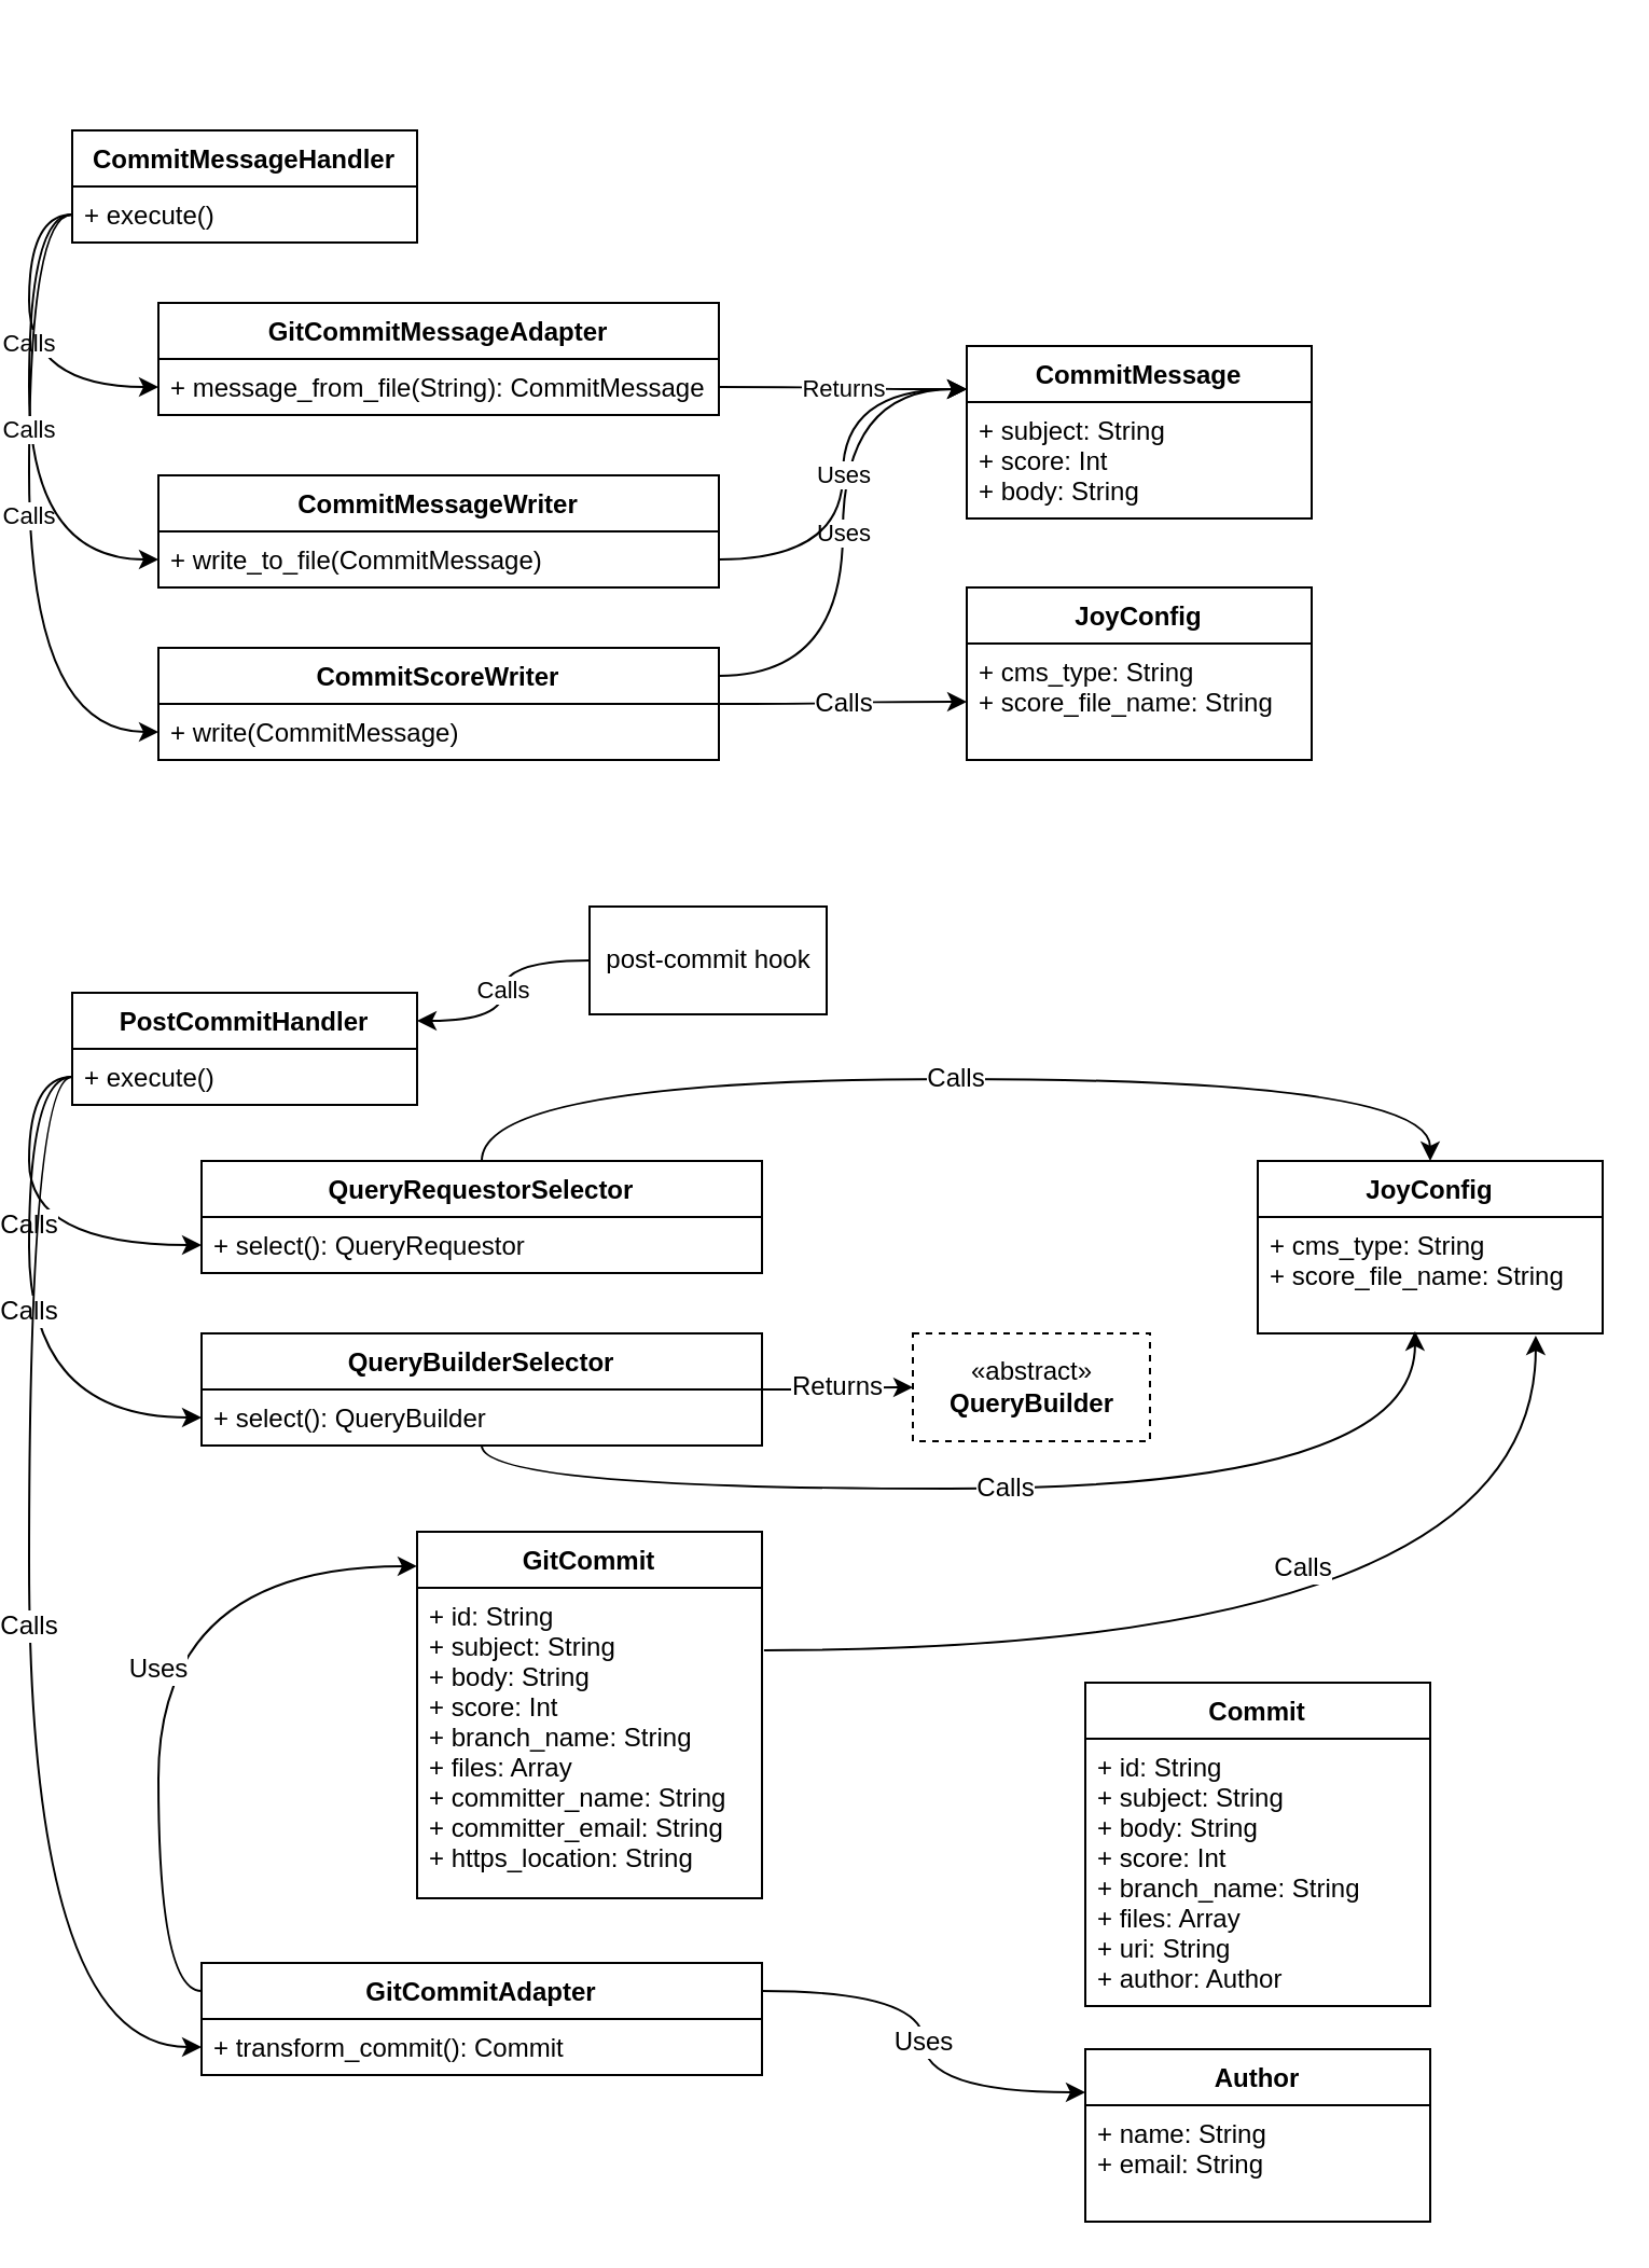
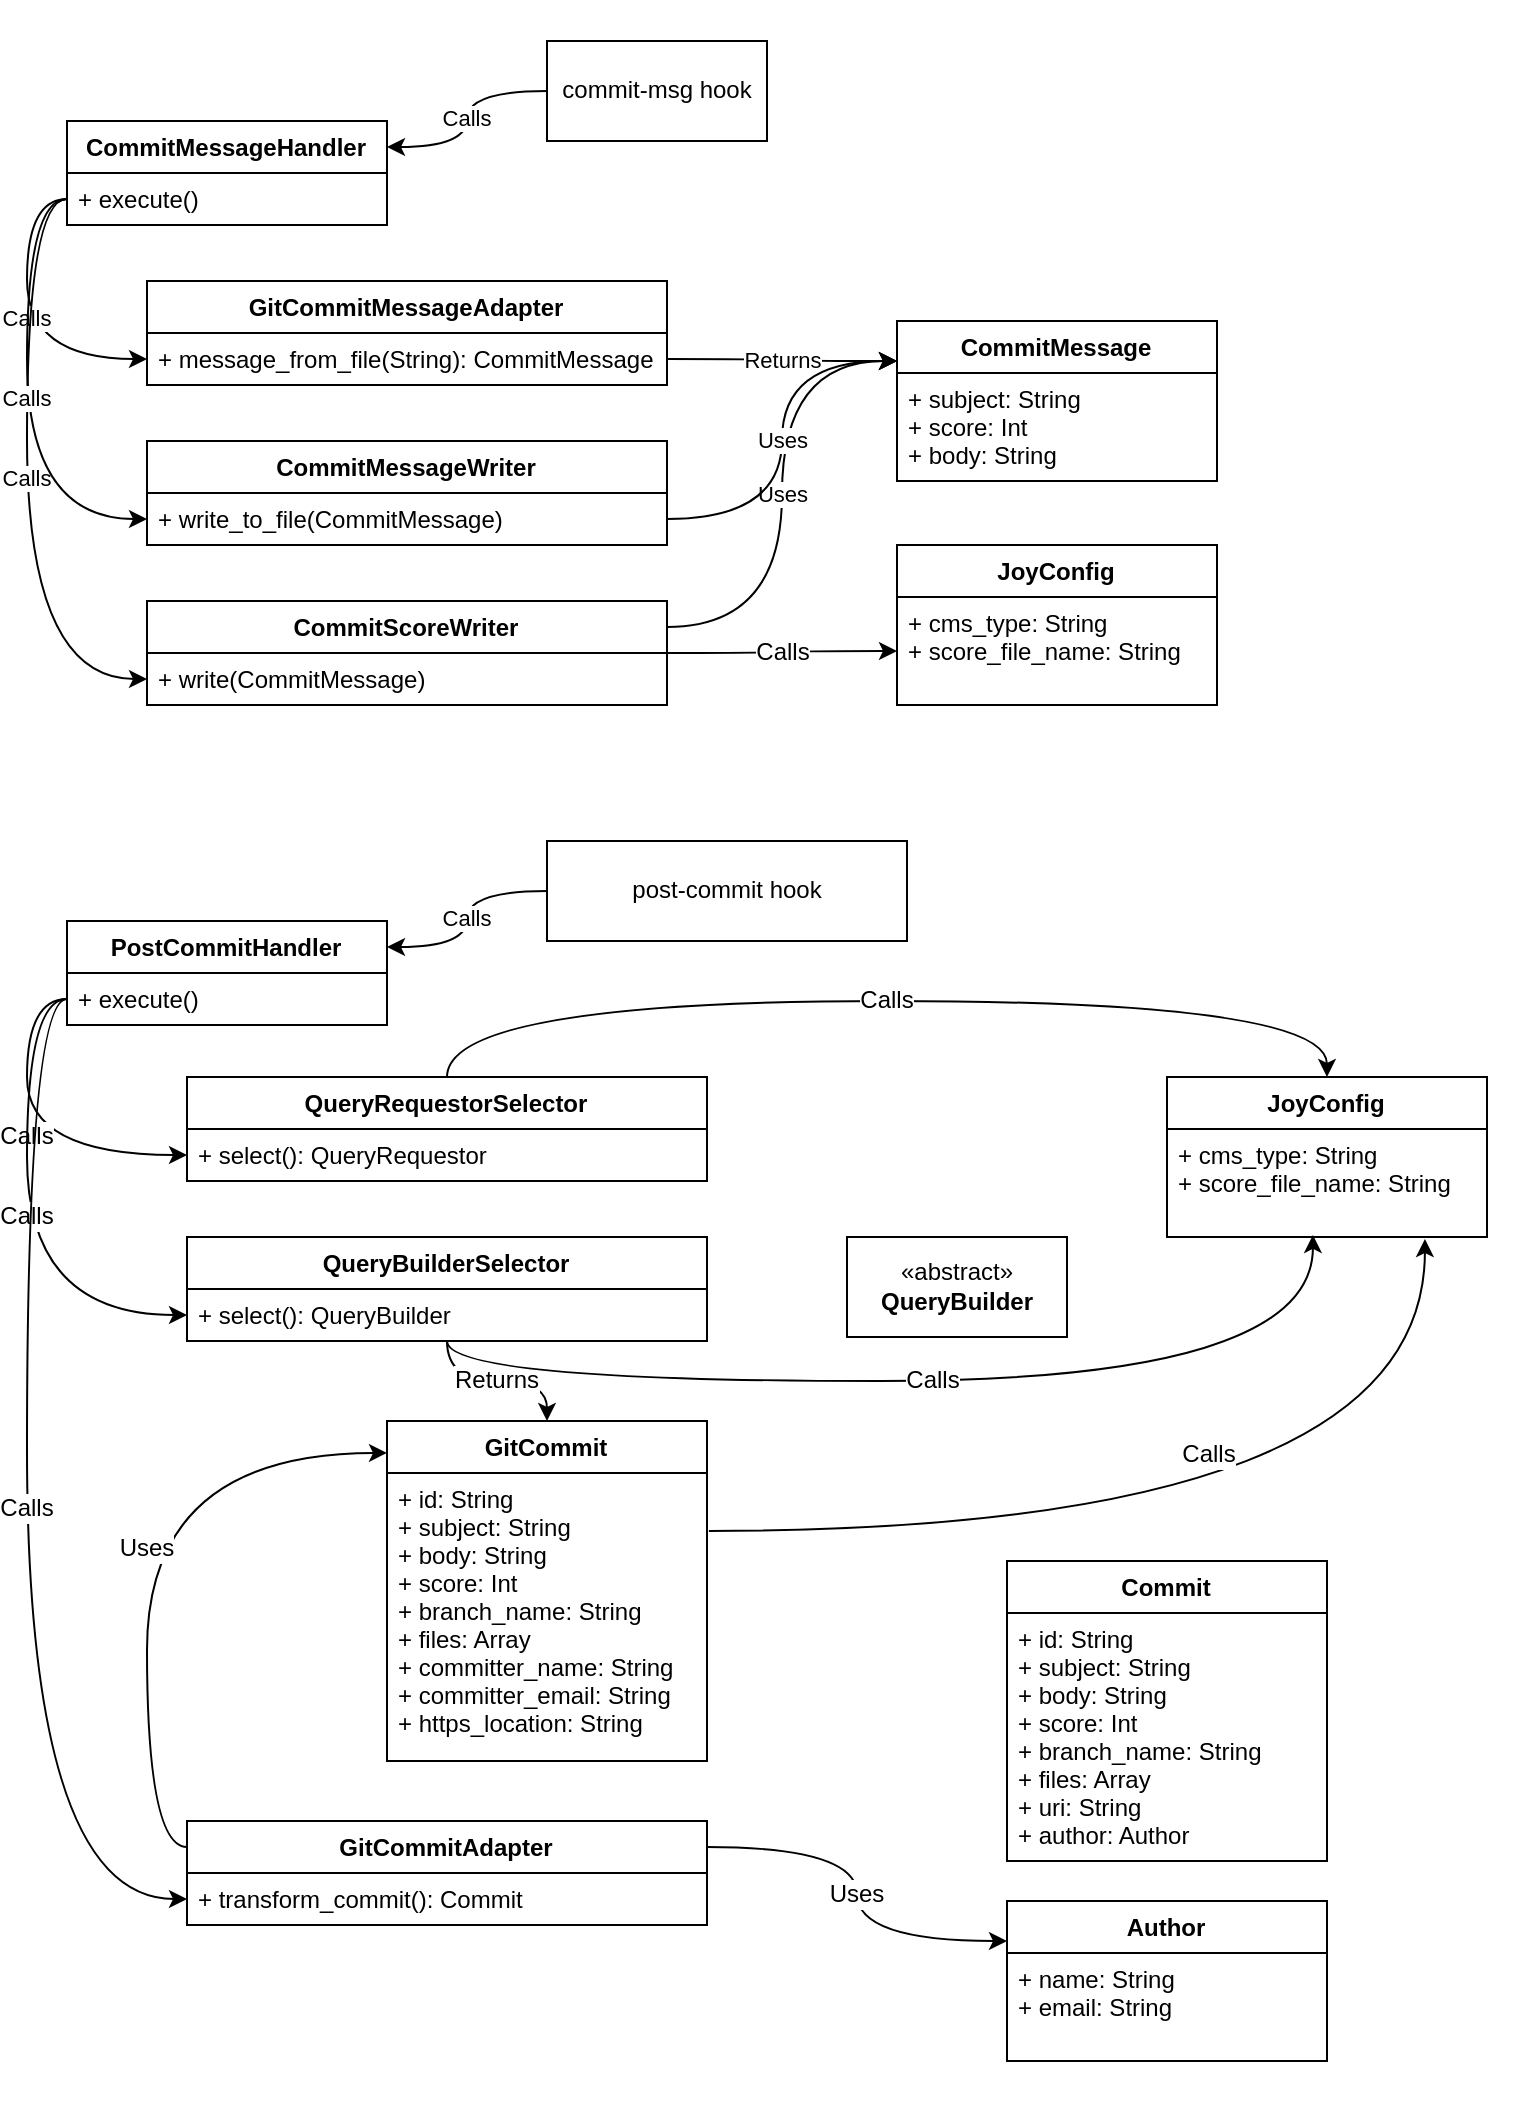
+ <mxCell id="20" value="commit-msg hook" style="html=1;" parent="1" vertex="1"><mxGeometry x="260" y="20" width="110" height="50" as="geometry" /></mxCell>
+ <mxCell id="19" value="Calls" style="edgeStyle=orthogonalEdgeStyle;curved=1;rounded=0;orthogonalLoop=1;jettySize=auto;html=1;entryX=1;entryY=0.25;entryDx=0;entryDy=0;" parent="1" source="20" target="17" edge="1"><mxGeometry relative="1" as="geometry" /></mxCell>
- <mxCell id="22" value="post-commit hook" style="html=1;" parent="1" vertex="1"><mxGeometry x="260" y="420" width="110" height="50" as="geometry" /></mxCell>
+ <mxCell id="22" value="post-commit hook" style="html=1;" parent="1" vertex="1"><mxGeometry x="260" y="420" width="180" height="50" as="geometry" /></mxCell>
- <mxCell id="47" value="«abstract»&lt;br&gt;&lt;b&gt;QueryBuilder&lt;/b&gt;" style="html=1;fontFamily=Helvetica;fontSize=12;fontColor=default;startSize=26;strokeColor=default;fillColor=none;dashed=1;" vertex="1" parent="1"><mxGeometry x="410" y="618" width="110" height="50" as="geometry" /></mxCell>
+ <mxCell id="47" value="«abstract»&lt;br&gt;&lt;b&gt;QueryBuilder&lt;/b&gt;" style="html=1;fontFamily=Helvetica;fontSize=12;fontColor=default;startSize=26;strokeColor=default;fillColor=none;" vertex="1" parent="1"><mxGeometry x="410" y="618" width="110" height="50" as="geometry" /></mxCell>
- <mxCell id="30" value="Returns" style="edgeStyle=orthogonalEdgeStyle;curved=1;rounded=0;orthogonalLoop=1;jettySize=auto;html=1;entryX=0;entryY=0.5;entryDx=0;entryDy=0;fontFamily=Helvetica;fontSize=12;fontColor=default;startSize=26;" edge="1" parent="1" source="31" target="47"><mxGeometry relative="1" as="geometry" /></mxCell>
+ <mxCell id="30" value="Returns" style="edgeStyle=orthogonalEdgeStyle;curved=1;rounded=0;orthogonalLoop=1;jettySize=auto;html=1;fontFamily=Helvetica;fontSize=12;fontColor=default;startSize=26;" edge="1" parent="1" source="31" target="39"><mxGeometry relative="1" as="geometry" /></mxCell>
